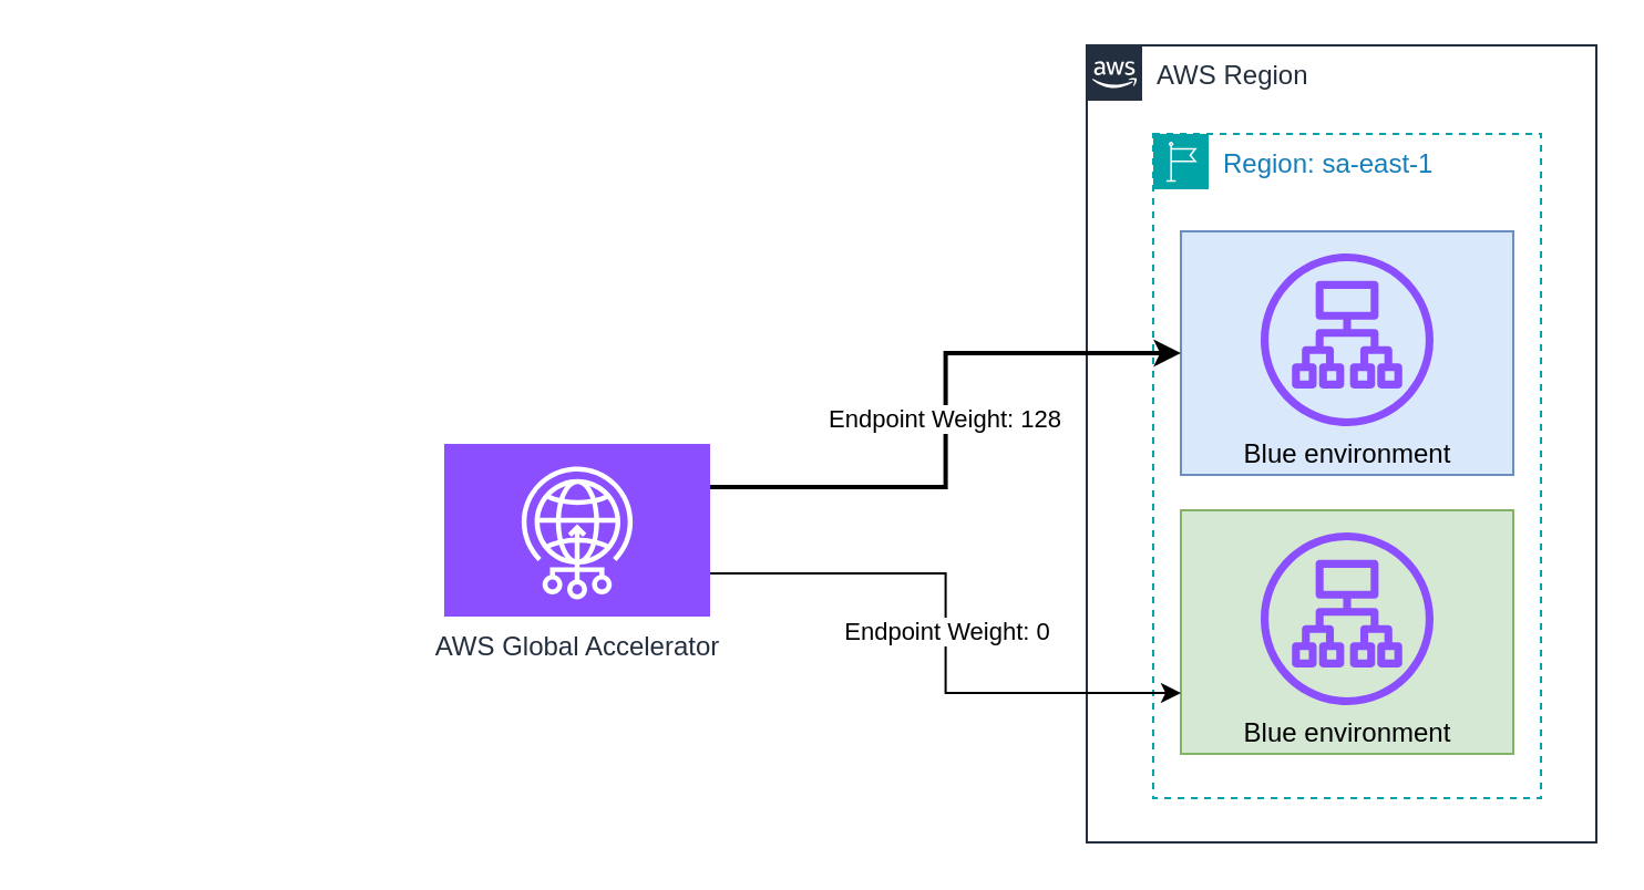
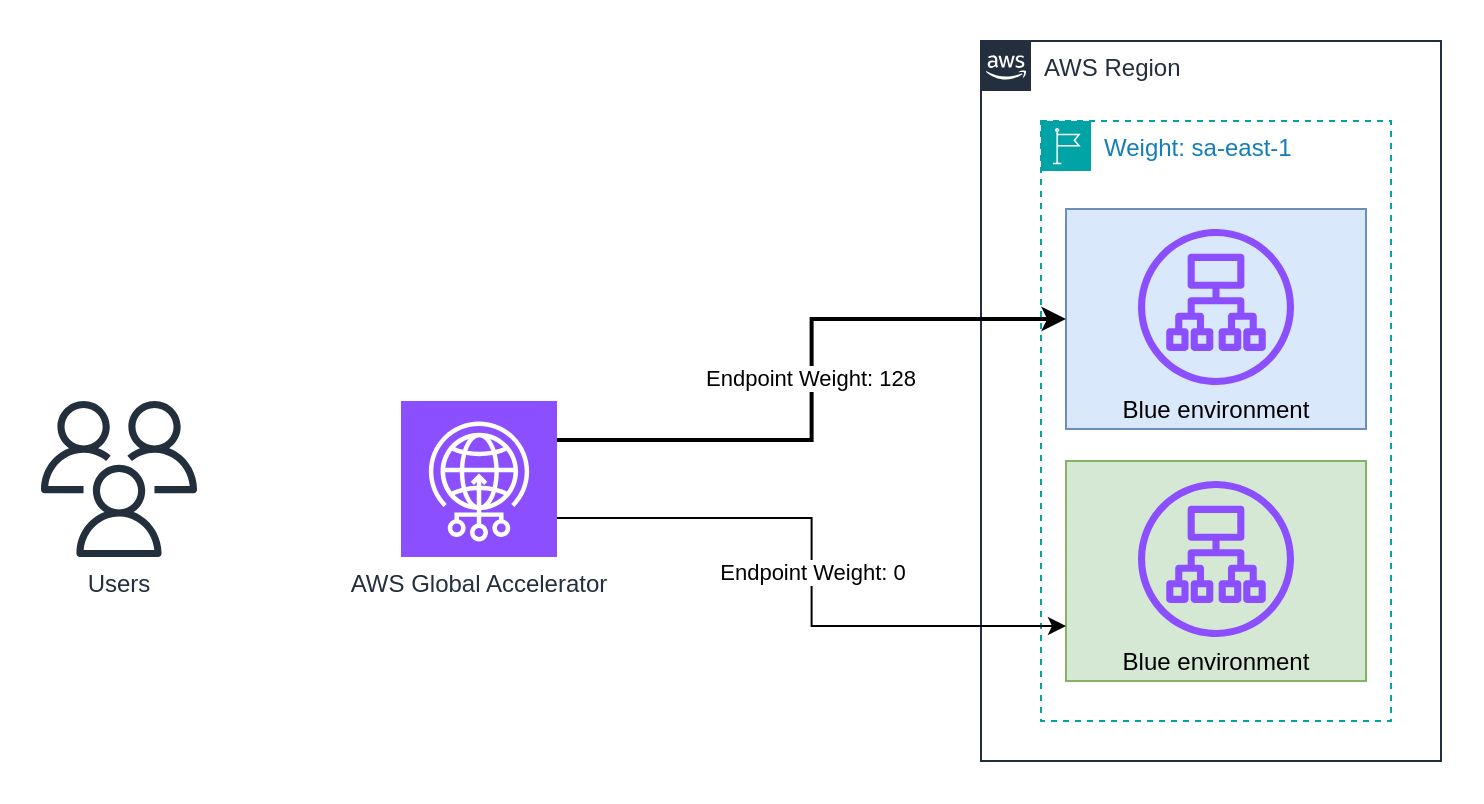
- <mxCell id="3" value="Region: sa-east-1" style="points=[[0,0],[0.25,0],[0.5,0],[0.75,0],[1,0],[1,0.25],[1,0.5],[1,0.75],[1,1],[0.75,1],[0.5,1],[0.25,1],[0,1],[0,0.75],[0,0.5],[0,0.25]];outlineConnect=0;gradientColor=none;html=1;whiteSpace=wrap;fontSize=12;fontStyle=0;container=1;pointerEvents=0;collapsible=0;recursiveResize=0;shape=mxgraph.aws4.group;grIcon=mxgraph.aws4.group_region;strokeColor=#00A4A6;fillColor=none;verticalAlign=top;align=left;spacingLeft=30;fontColor=#147EBA;dashed=1;" vertex="1" parent="1"><mxGeometry x="520" y="60" width="175" height="300" as="geometry" /></mxCell>
+ <mxCell id="3" value="Weight: sa-east-1" style="points=[[0,0],[0.25,0],[0.5,0],[0.75,0],[1,0],[1,0.25],[1,0.5],[1,0.75],[1,1],[0.75,1],[0.5,1],[0.25,1],[0,1],[0,0.75],[0,0.5],[0,0.25]];outlineConnect=0;gradientColor=none;html=1;whiteSpace=wrap;fontSize=12;fontStyle=0;container=1;pointerEvents=0;collapsible=0;recursiveResize=0;shape=mxgraph.aws4.group;grIcon=mxgraph.aws4.group_region;strokeColor=#00A4A6;fillColor=none;verticalAlign=top;align=left;spacingLeft=30;fontColor=#147EBA;dashed=1;" vertex="1" parent="1"><mxGeometry x="520" y="60" width="175" height="300" as="geometry" /></mxCell>
+ <mxCell id="12" value="Users" style="sketch=0;outlineConnect=0;fontColor=#232F3E;gradientColor=none;fillColor=#232F3D;strokeColor=none;dashed=0;verticalLabelPosition=bottom;verticalAlign=top;align=center;html=1;fontSize=12;fontStyle=0;aspect=fixed;pointerEvents=1;shape=mxgraph.aws4.users;" vertex="1" parent="1"><mxGeometry x="20" y="200" width="78" height="78" as="geometry" /></mxCell>
- <mxCell id="11" value="AWS Global Accelerator" style="sketch=0;points=[[0,0,0],[0.25,0,0],[0.5,0,0],[0.75,0,0],[1,0,0],[0,1,0],[0.25,1,0],[0.5,1,0],[0.75,1,0],[1,1,0],[0,0.25,0],[0,0.5,0],[0,0.75,0],[1,0.25,0],[1,0.5,0],[1,0.75,0]];outlineConnect=0;fontColor=#232F3E;fillColor=#8C4FFF;strokeColor=#ffffff;dashed=0;verticalLabelPosition=bottom;verticalAlign=top;align=center;html=1;fontSize=12;fontStyle=0;aspect=fixed;shape=mxgraph.aws4.resourceIcon;resIcon=mxgraph.aws4.global_accelerator;" vertex="1" parent="1"><mxGeometry x="200" y="200" width="120" height="78" as="geometry" /></mxCell>
+ <mxCell id="11" value="AWS Global Accelerator" style="sketch=0;points=[[0,0,0],[0.25,0,0],[0.5,0,0],[0.75,0,0],[1,0,0],[0,1,0],[0.25,1,0],[0.5,1,0],[0.75,1,0],[1,1,0],[0,0.25,0],[0,0.5,0],[0,0.75,0],[1,0.25,0],[1,0.5,0],[1,0.75,0]];outlineConnect=0;fontColor=#232F3E;fillColor=#8C4FFF;strokeColor=#ffffff;dashed=0;verticalLabelPosition=bottom;verticalAlign=top;align=center;html=1;fontSize=12;fontStyle=0;aspect=fixed;shape=mxgraph.aws4.resourceIcon;resIcon=mxgraph.aws4.global_accelerator;" vertex="1" parent="1"><mxGeometry x="200" y="200" width="78" height="78" as="geometry" /></mxCell>
